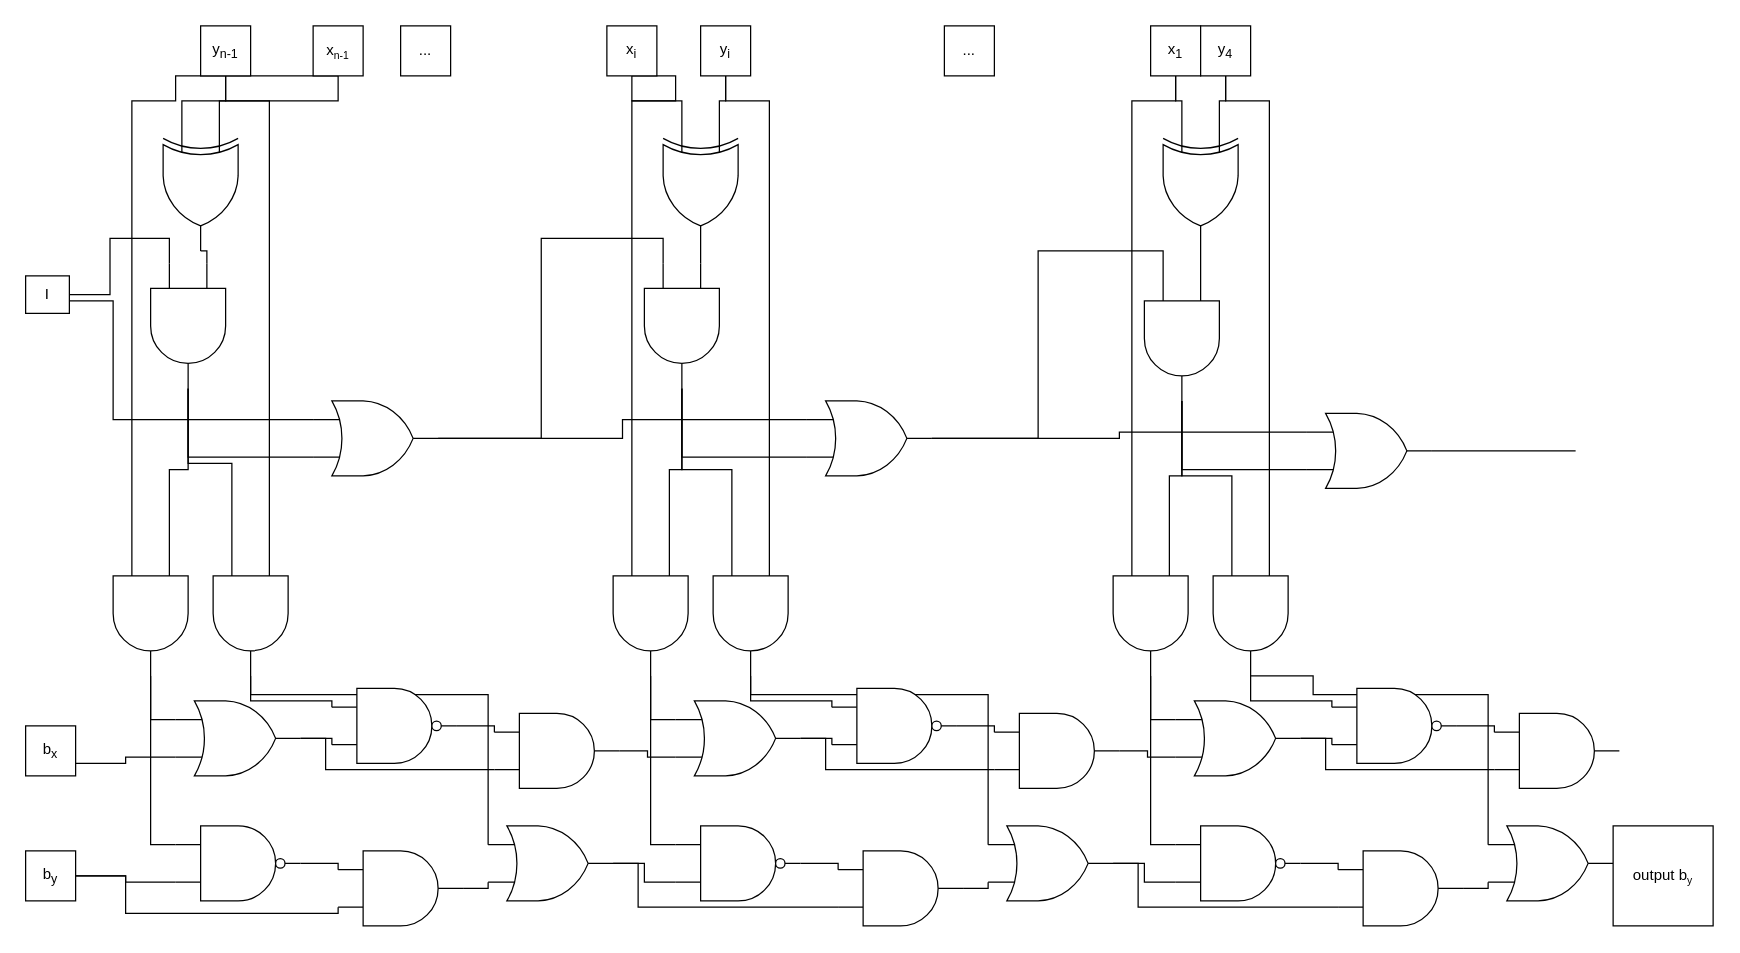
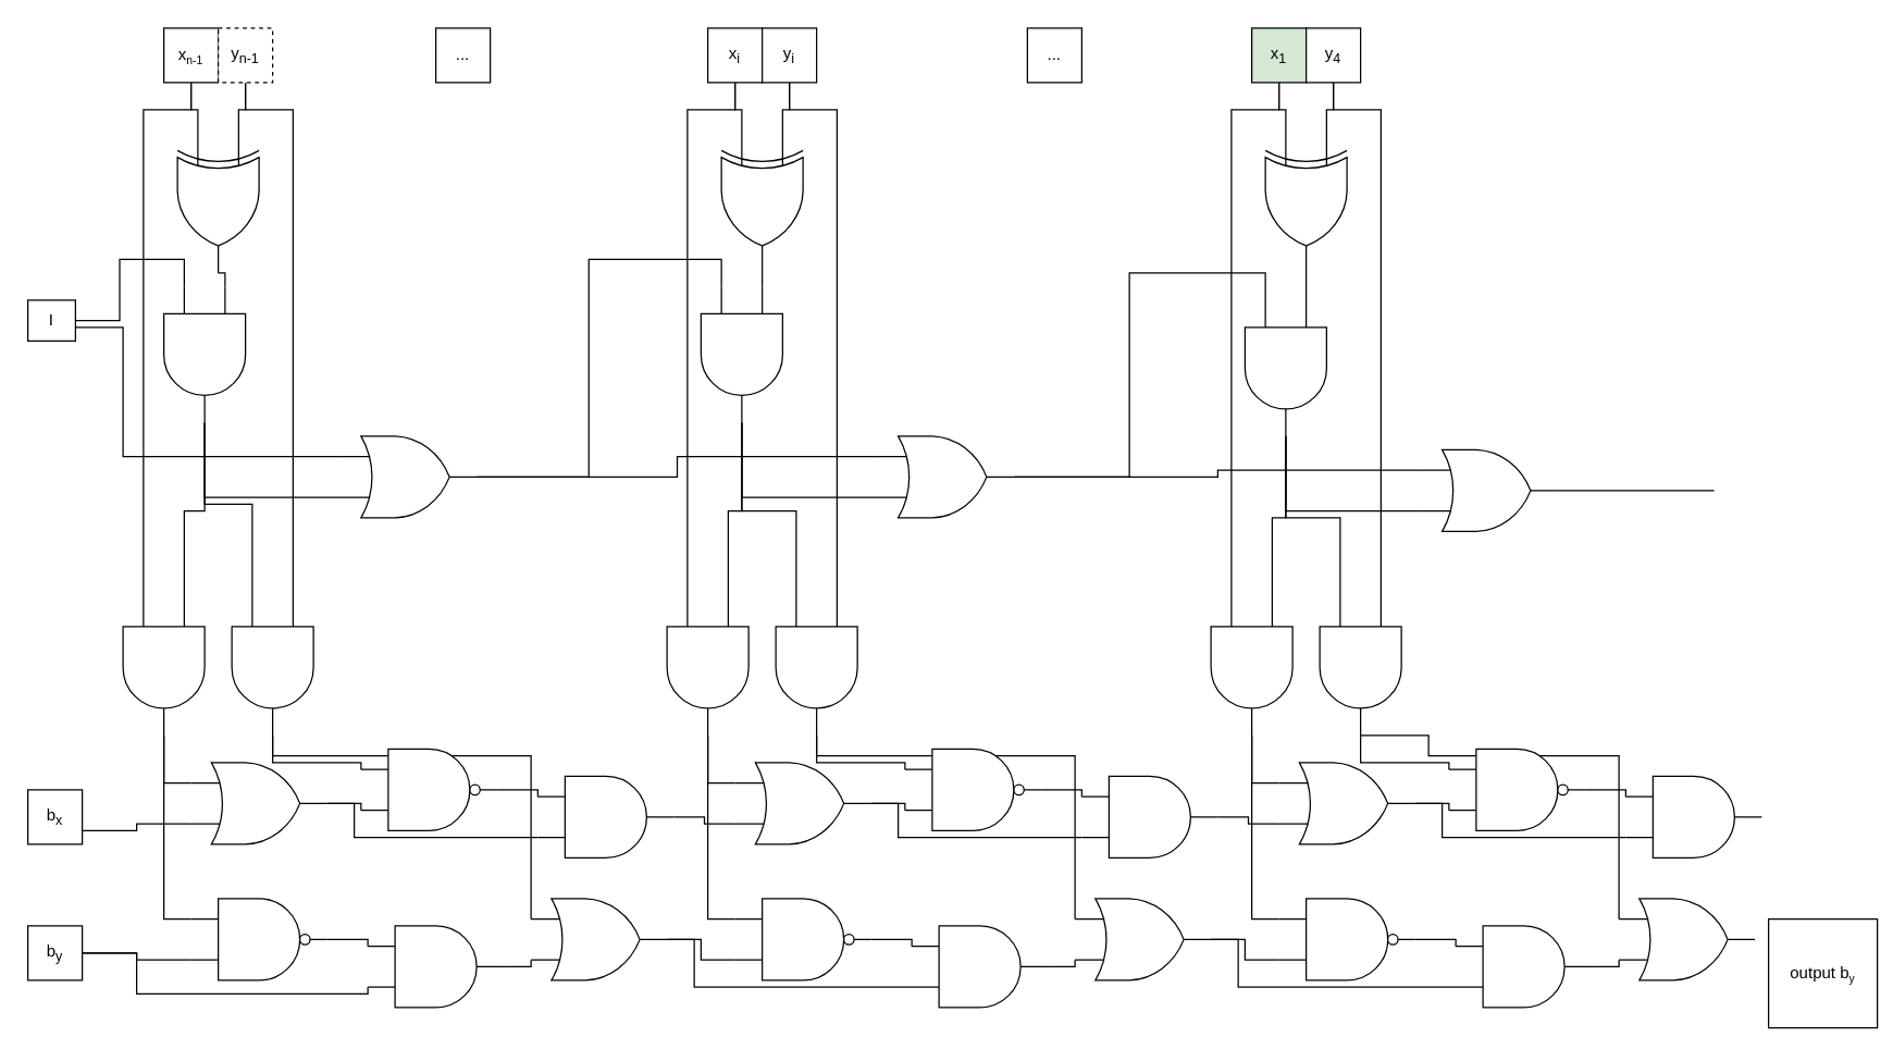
- <mxCell id="31" value="y&lt;sub&gt;n-1&lt;/sub&gt;" style="whiteSpace=wrap;html=1;aspect=fixed;" parent="1" vertex="1"><mxGeometry x="160" y="20" width="40" height="40" as="geometry" /></mxCell>
+ <mxCell id="31" value="y&lt;sub&gt;n-1&lt;/sub&gt;" style="whiteSpace=wrap;html=1;aspect=fixed;dashed=1;" parent="1" vertex="1"><mxGeometry x="160" y="20" width="40" height="40" as="geometry" /></mxCell>
- <mxCell id="28" value="x&lt;span style=&quot;font-size: 10px&quot;&gt;&lt;sub&gt;n-1&lt;/sub&gt;&lt;/span&gt;&lt;span style=&quot;font-size: 10px&quot;&gt;&lt;br&gt;&lt;/span&gt;" style="whiteSpace=wrap;html=1;aspect=fixed;" parent="1" vertex="1"><mxGeometry x="250" y="20" width="40" height="40" as="geometry" /></mxCell>
+ <mxCell id="28" value="x&lt;span style=&quot;font-size: 10px&quot;&gt;&lt;sub&gt;n-1&lt;/sub&gt;&lt;/span&gt;&lt;span style=&quot;font-size: 10px&quot;&gt;&lt;br&gt;&lt;/span&gt;" style="whiteSpace=wrap;html=1;aspect=fixed;" parent="1" vertex="1"><mxGeometry x="120" y="20" width="40" height="40" as="geometry" /></mxCell>
- <mxCell id="34" value="x&lt;sub&gt;i&lt;/sub&gt;" style="whiteSpace=wrap;html=1;aspect=fixed;" parent="1" vertex="1"><mxGeometry x="485" y="20" width="40" height="40" as="geometry" /></mxCell>
+ <mxCell id="34" value="x&lt;sub&gt;i&lt;/sub&gt;" style="whiteSpace=wrap;html=1;aspect=fixed;" parent="1" vertex="1"><mxGeometry x="520" y="20" width="40" height="40" as="geometry" /></mxCell>
- <mxCell id="40" value="x&lt;sub&gt;1&lt;/sub&gt;" style="whiteSpace=wrap;html=1;aspect=fixed;" parent="1" vertex="1"><mxGeometry x="920" y="20" width="40" height="40" as="geometry" /></mxCell>
+ <mxCell id="40" value="x&lt;sub&gt;1&lt;/sub&gt;" style="whiteSpace=wrap;html=1;aspect=fixed;fillColor=#d5e8d4;" parent="1" vertex="1"><mxGeometry x="920" y="20" width="40" height="40" as="geometry" /></mxCell>
- <mxCell id="88" value="output b&lt;span style=&quot;font-size: 10px&quot;&gt;&lt;sub&gt;y&lt;br&gt;&lt;/sub&gt;&lt;/span&gt;" style="whiteSpace=wrap;html=1;aspect=fixed;" parent="1" vertex="1"><mxGeometry x="1290" y="660" width="80" height="80" as="geometry" /></mxCell>
+ <mxCell id="88" value="output b&lt;span style=&quot;font-size: 10px&quot;&gt;&lt;sub&gt;y&lt;br&gt;&lt;/sub&gt;&lt;/span&gt;" style="whiteSpace=wrap;html=1;aspect=fixed;" parent="1" vertex="1"><mxGeometry x="1300" y="675" width="80" height="80" as="geometry" /></mxCell>
